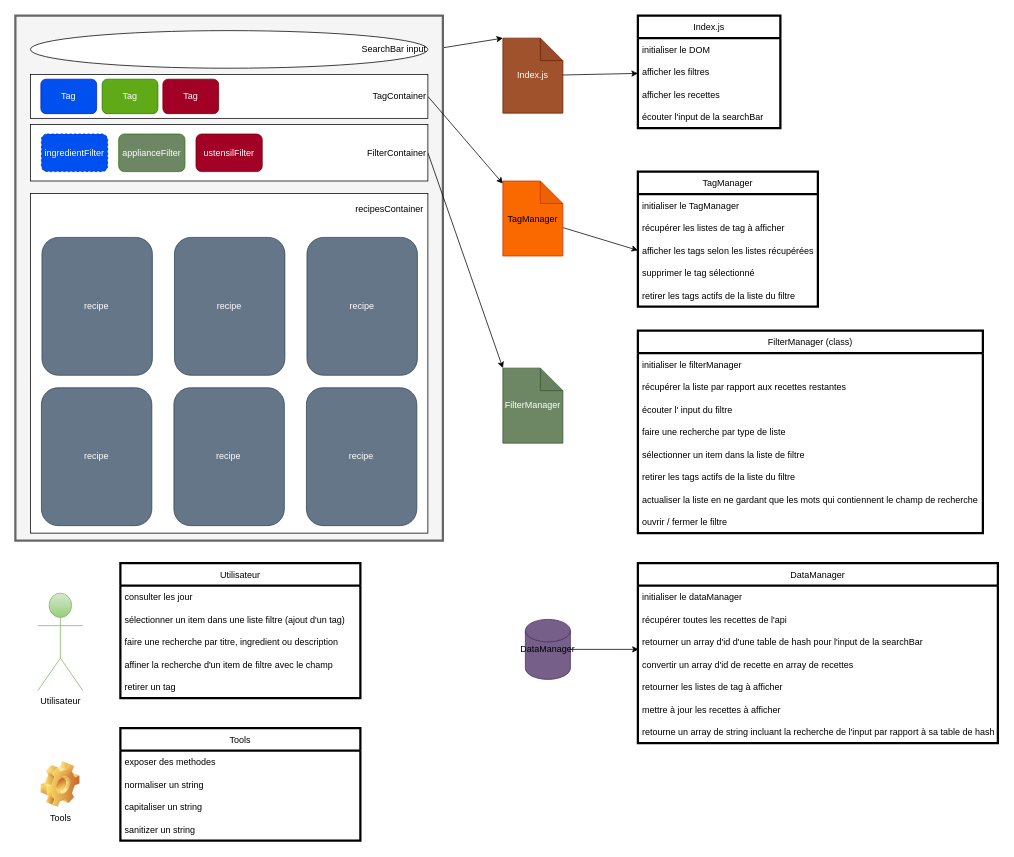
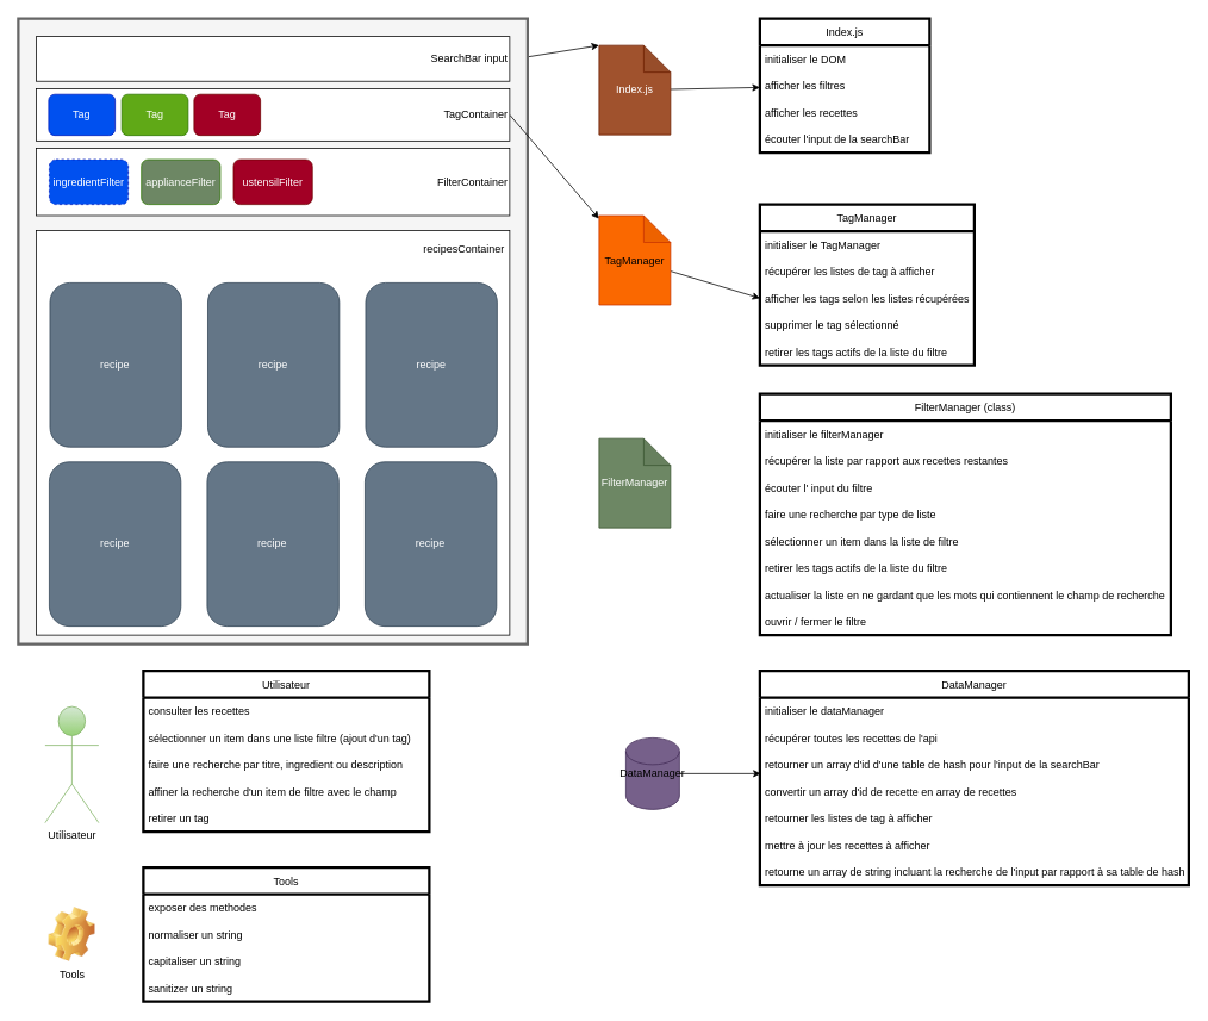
- <mxCell id="4" value="SearchBar input" style="ellipse;whiteSpace=wrap;html=1;align=right;" parent="1" vertex="1"><mxGeometry x="40" y="40" width="530" height="50.127" as="geometry" /></mxCell>
+ <mxCell id="4" value="SearchBar input" style="rounded=0;whiteSpace=wrap;html=1;align=right;" parent="1" vertex="1"><mxGeometry x="40" y="40" width="530" height="50.127" as="geometry" /></mxCell>
- <mxCell id="5" style="edgeStyle=none;html=1;entryX=0;entryY=0;entryDx=0;entryDy=0;entryPerimeter=0;exitX=1;exitY=0.5;exitDx=0;exitDy=0;" parent="1" source="6" target="25" edge="1"><mxGeometry relative="1" as="geometry" /></mxCell>
- <mxCell id="32" value="consulter les jour" style="text;strokeColor=none;fillColor=none;align=left;verticalAlign=middle;spacingLeft=4;spacingRight=4;overflow=hidden;points=[[0,0.5],[1,0.5]];portConstraint=eastwest;rotatable=0;" parent="31" vertex="1"><mxGeometry y="30" width="320" height="30" as="geometry" /></mxCell>
+ <mxCell id="32" value="consulter les recettes" style="text;strokeColor=none;fillColor=none;align=left;verticalAlign=middle;spacingLeft=4;spacingRight=4;overflow=hidden;points=[[0,0.5],[1,0.5]];portConstraint=eastwest;rotatable=0;" parent="31" vertex="1"><mxGeometry y="30" width="320" height="30" as="geometry" /></mxCell>
